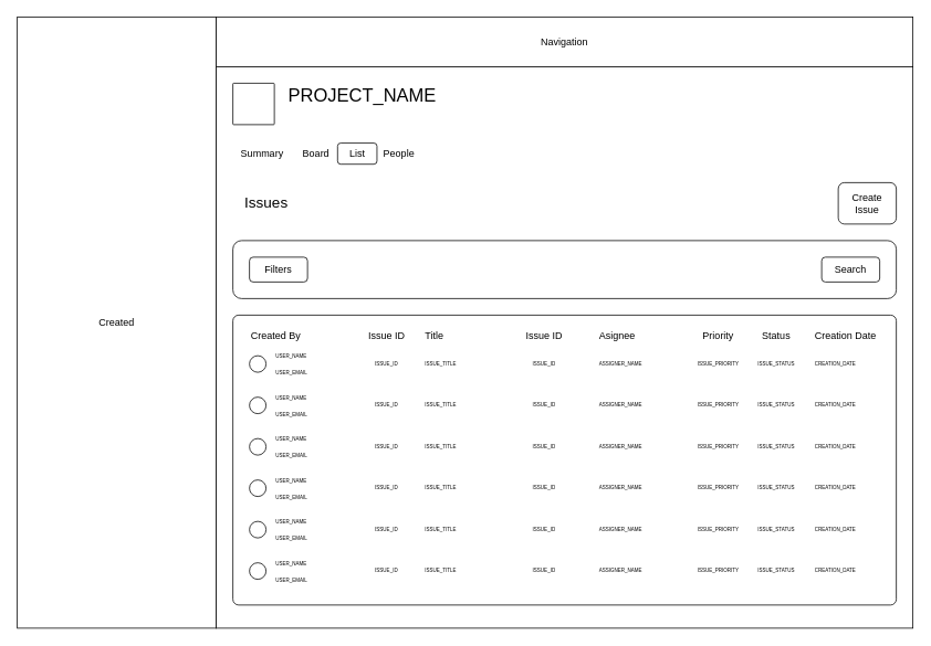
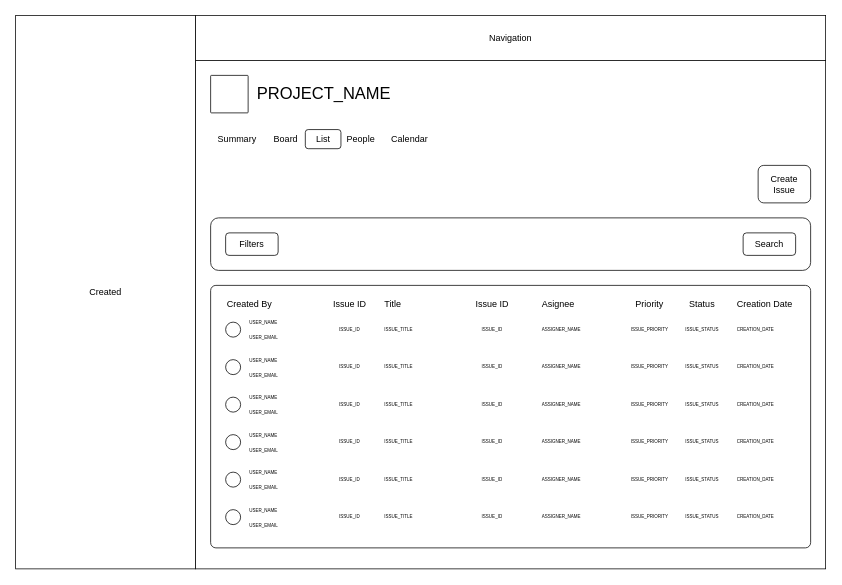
- <mxCell id="6" value="&lt;font style=&quot;font-size: 22px;&quot;&gt;PROJECT_NAME&lt;/font&gt;" style="rounded=0;whiteSpace=wrap;html=1;fillStyle=auto;fillColor=none;gradientColor=none;align=left;strokeColor=none;fontSize=22;verticalAlign=middle;" parent="1" vertex="1"><mxGeometry x="345" y="90" width="170" height="50" as="geometry" /></mxCell>
+ <mxCell id="6" value="&lt;font style=&quot;font-size: 22px;&quot;&gt;PROJECT_NAME&lt;/font&gt;" style="rounded=0;whiteSpace=wrap;html=1;fillStyle=auto;fillColor=none;gradientColor=none;align=left;strokeColor=none;fontSize=22;verticalAlign=middle;" parent="1" vertex="1"><mxGeometry x="340" y="100" width="170" height="50" as="geometry" /></mxCell>
+ <mxCell id="11" value="Calendar" style="text;html=1;align=center;verticalAlign=middle;resizable=0;points=[];autosize=1;strokeColor=none;fillColor=none;" parent="1" vertex="1"><mxGeometry x="510" y="170" width="70" height="30" as="geometry" /></mxCell>
- <mxCell id="13" value="Issues" style="text;html=1;align=center;verticalAlign=middle;resizable=0;points=[];autosize=1;strokeColor=none;fillColor=none;fontSize=18;" parent="1" vertex="1"><mxGeometry x="280" y="225" width="80" height="40" as="geometry" /></mxCell>
